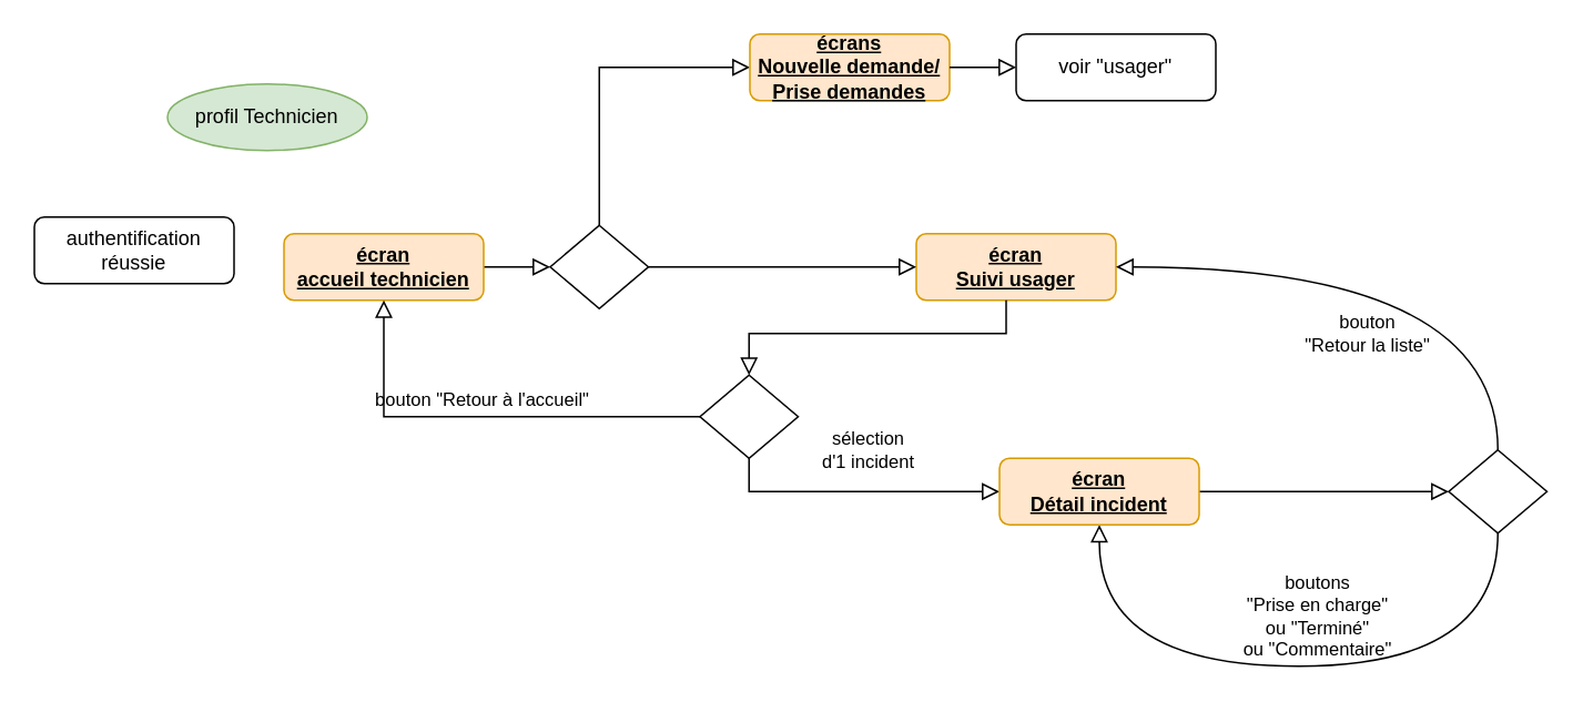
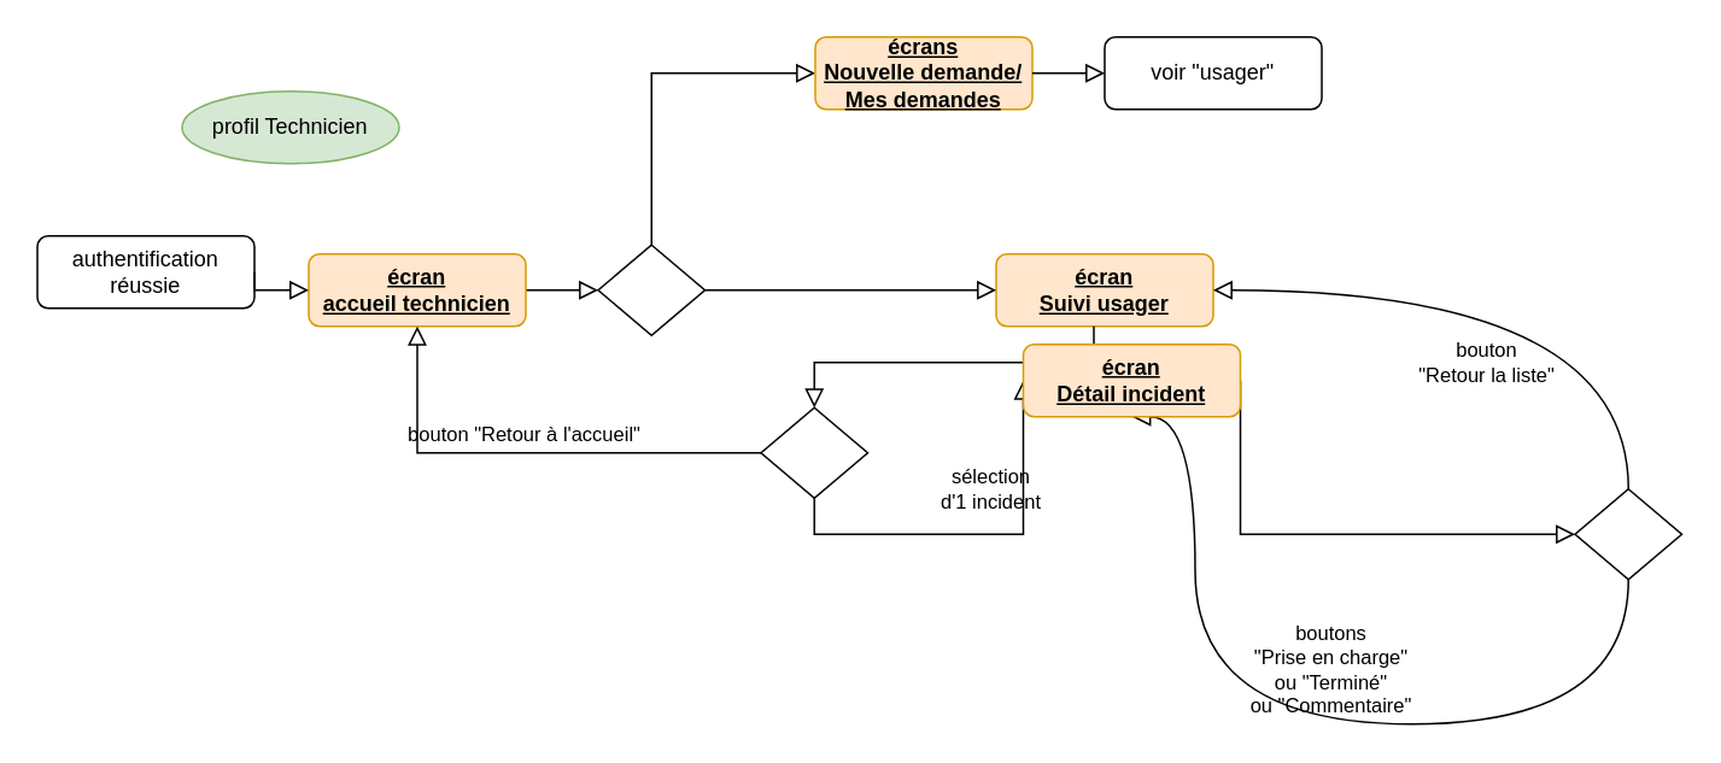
- <mxCell id="11" value="&lt;b&gt;&lt;u&gt;écrans&lt;br&gt;Nouvelle demande/&lt;br&gt;Prise demandes&lt;br&gt;&lt;/u&gt;&lt;/b&gt;" style="rounded=1;whiteSpace=wrap;html=1;fontSize=12;glass=0;strokeWidth=1;shadow=0;fillColor=#ffe6cc;strokeColor=#d79b00;" parent="1" vertex="1"><mxGeometry x="450" y="20" width="120" height="40" as="geometry" /></mxCell>
+ <mxCell id="11" value="&lt;b&gt;&lt;u&gt;écrans&lt;br&gt;Nouvelle demande/&lt;br&gt;Mes demandes&lt;br&gt;&lt;/u&gt;&lt;/b&gt;" style="rounded=1;whiteSpace=wrap;html=1;fontSize=12;glass=0;strokeWidth=1;shadow=0;fillColor=#ffe6cc;strokeColor=#d79b00;" parent="1" vertex="1"><mxGeometry x="450" y="20" width="120" height="40" as="geometry" /></mxCell>
+ <mxCell id="10" value="" style="rounded=0;html=1;jettySize=auto;orthogonalLoop=1;fontSize=11;endArrow=block;endFill=0;endSize=8;strokeWidth=1;shadow=0;labelBackgroundColor=none;edgeStyle=orthogonalEdgeStyle;exitX=1;exitY=0.5;exitDx=0;exitDy=0;entryX=0;entryY=0.5;entryDx=0;entryDy=0;" parent="1" source="9" target="3" edge="1"><mxGeometry relative="1" as="geometry"><mxPoint x="300" y="170" as="sourcePoint" /><mxPoint x="340" y="170" as="targetPoint" /><Array as="points"><mxPoint y="160" x="160" /><mxPoint y="160" x="160" /></Array></mxGeometry></mxCell>
- <mxCell id="20" value="&lt;b&gt;&lt;u&gt;écran&lt;br&gt;Détail incident&lt;br&gt;&lt;/u&gt;&lt;/b&gt;" style="rounded=1;whiteSpace=wrap;html=1;fontSize=12;glass=0;strokeWidth=1;shadow=0;fillColor=#ffe6cc;strokeColor=#d79b00;" parent="1" vertex="1"><mxGeometry x="600" y="275" width="120" height="40" as="geometry" /></mxCell>
+ <mxCell id="20" value="&lt;b&gt;&lt;u&gt;écran&lt;br&gt;Détail incident&lt;br&gt;&lt;/u&gt;&lt;/b&gt;" style="rounded=1;whiteSpace=wrap;html=1;fontSize=12;glass=0;strokeWidth=1;shadow=0;fillColor=#ffe6cc;strokeColor=#d79b00;" parent="1" vertex="1"><mxGeometry x="565" y="190" width="120" height="40" as="geometry" /></mxCell>
